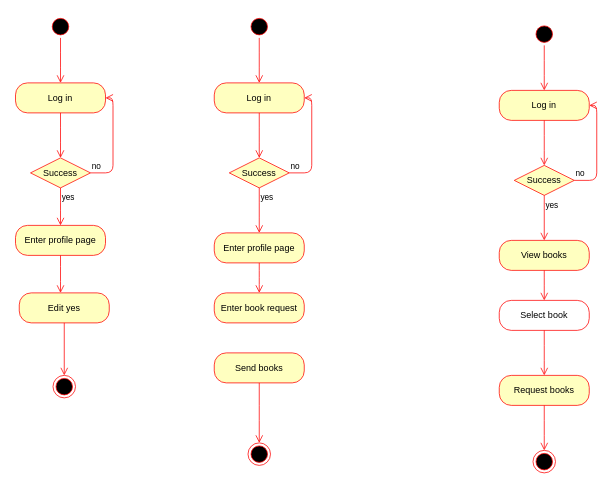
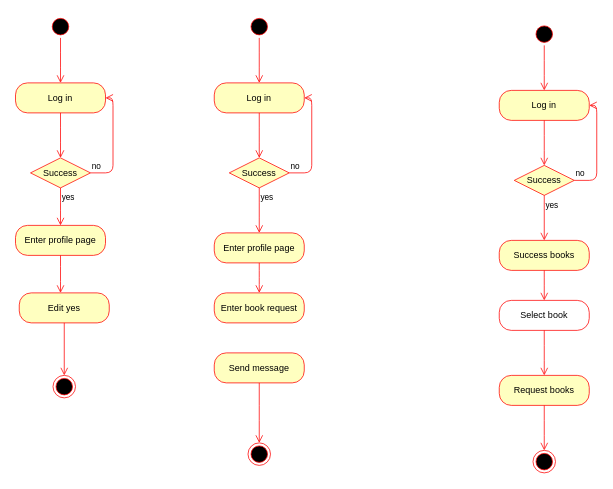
- <mxCell id="28" value="View books" style="rounded=1;whiteSpace=wrap;html=1;arcSize=40;fontColor=#000000;fillColor=#ffffc0;strokeColor=#ff0000;" parent="1" vertex="1"><mxGeometry x="665" y="320" width="120" height="40" as="geometry" /></mxCell>
+ <mxCell id="28" value="Success books" style="rounded=1;whiteSpace=wrap;html=1;arcSize=40;fontColor=#000000;fillColor=#ffffc0;strokeColor=#ff0000;" parent="1" vertex="1"><mxGeometry x="665" y="320" width="120" height="40" as="geometry" /></mxCell>
- <mxCell id="17" value="Send books" style="rounded=1;whiteSpace=wrap;html=1;arcSize=40;fontColor=#000000;fillColor=#ffffc0;strokeColor=#ff0000;" parent="1" vertex="1"><mxGeometry x="285" y="470" width="120" height="40" as="geometry" /></mxCell>
+ <mxCell id="17" value="Send message" style="rounded=1;whiteSpace=wrap;html=1;arcSize=40;fontColor=#000000;fillColor=#ffffc0;strokeColor=#ff0000;" parent="1" vertex="1"><mxGeometry x="285" y="470" width="120" height="40" as="geometry" /></mxCell>
